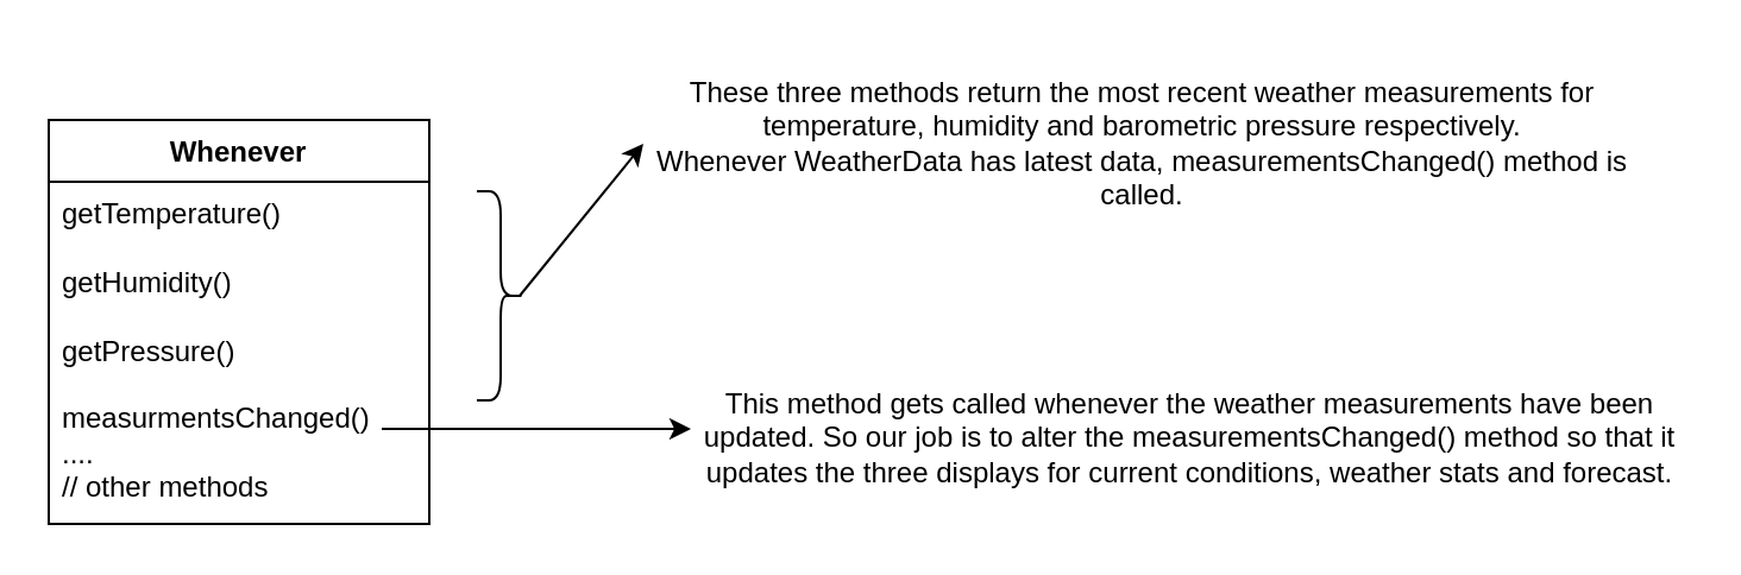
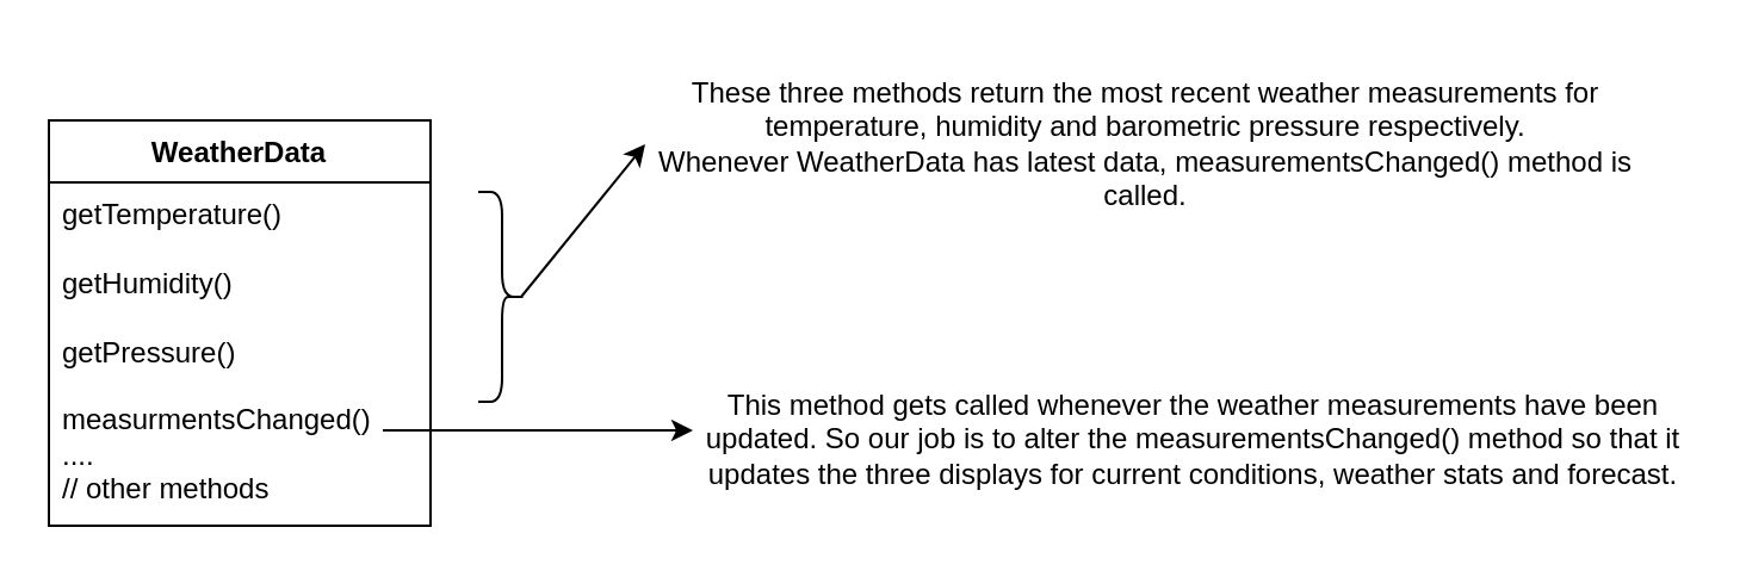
- <mxCell id="2" value="Whenever" style="swimlane;fontStyle=1;align=center;verticalAlign=top;childLayout=stackLayout;horizontal=1;startSize=26;horizontalStack=0;resizeParent=1;resizeParentMax=0;resizeLast=0;collapsible=1;marginBottom=0;whiteSpace=wrap;html=1;" vertex="1" parent="1"><mxGeometry x="20" y="50" width="160" height="170" as="geometry" /></mxCell>
+ <mxCell id="2" value="WeatherData" style="swimlane;fontStyle=1;align=center;verticalAlign=top;childLayout=stackLayout;horizontal=1;startSize=26;horizontalStack=0;resizeParent=1;resizeParentMax=0;resizeLast=0;collapsible=1;marginBottom=0;whiteSpace=wrap;html=1;" vertex="1" parent="1"><mxGeometry x="20" y="50" width="160" height="170" as="geometry" /></mxCell>
